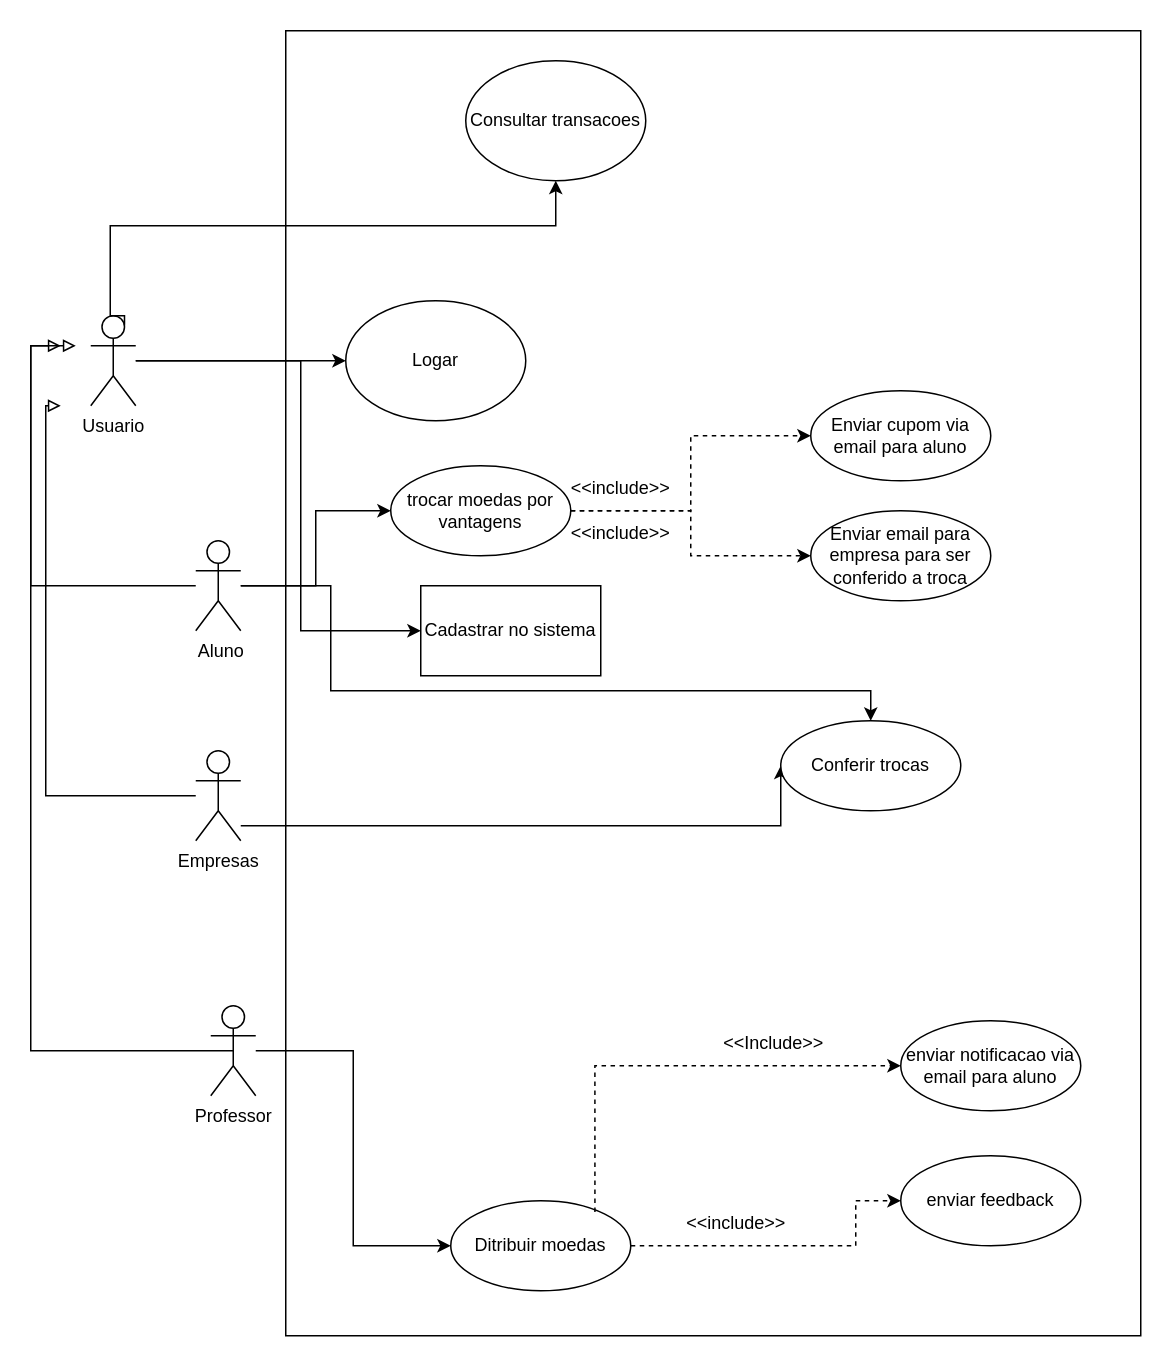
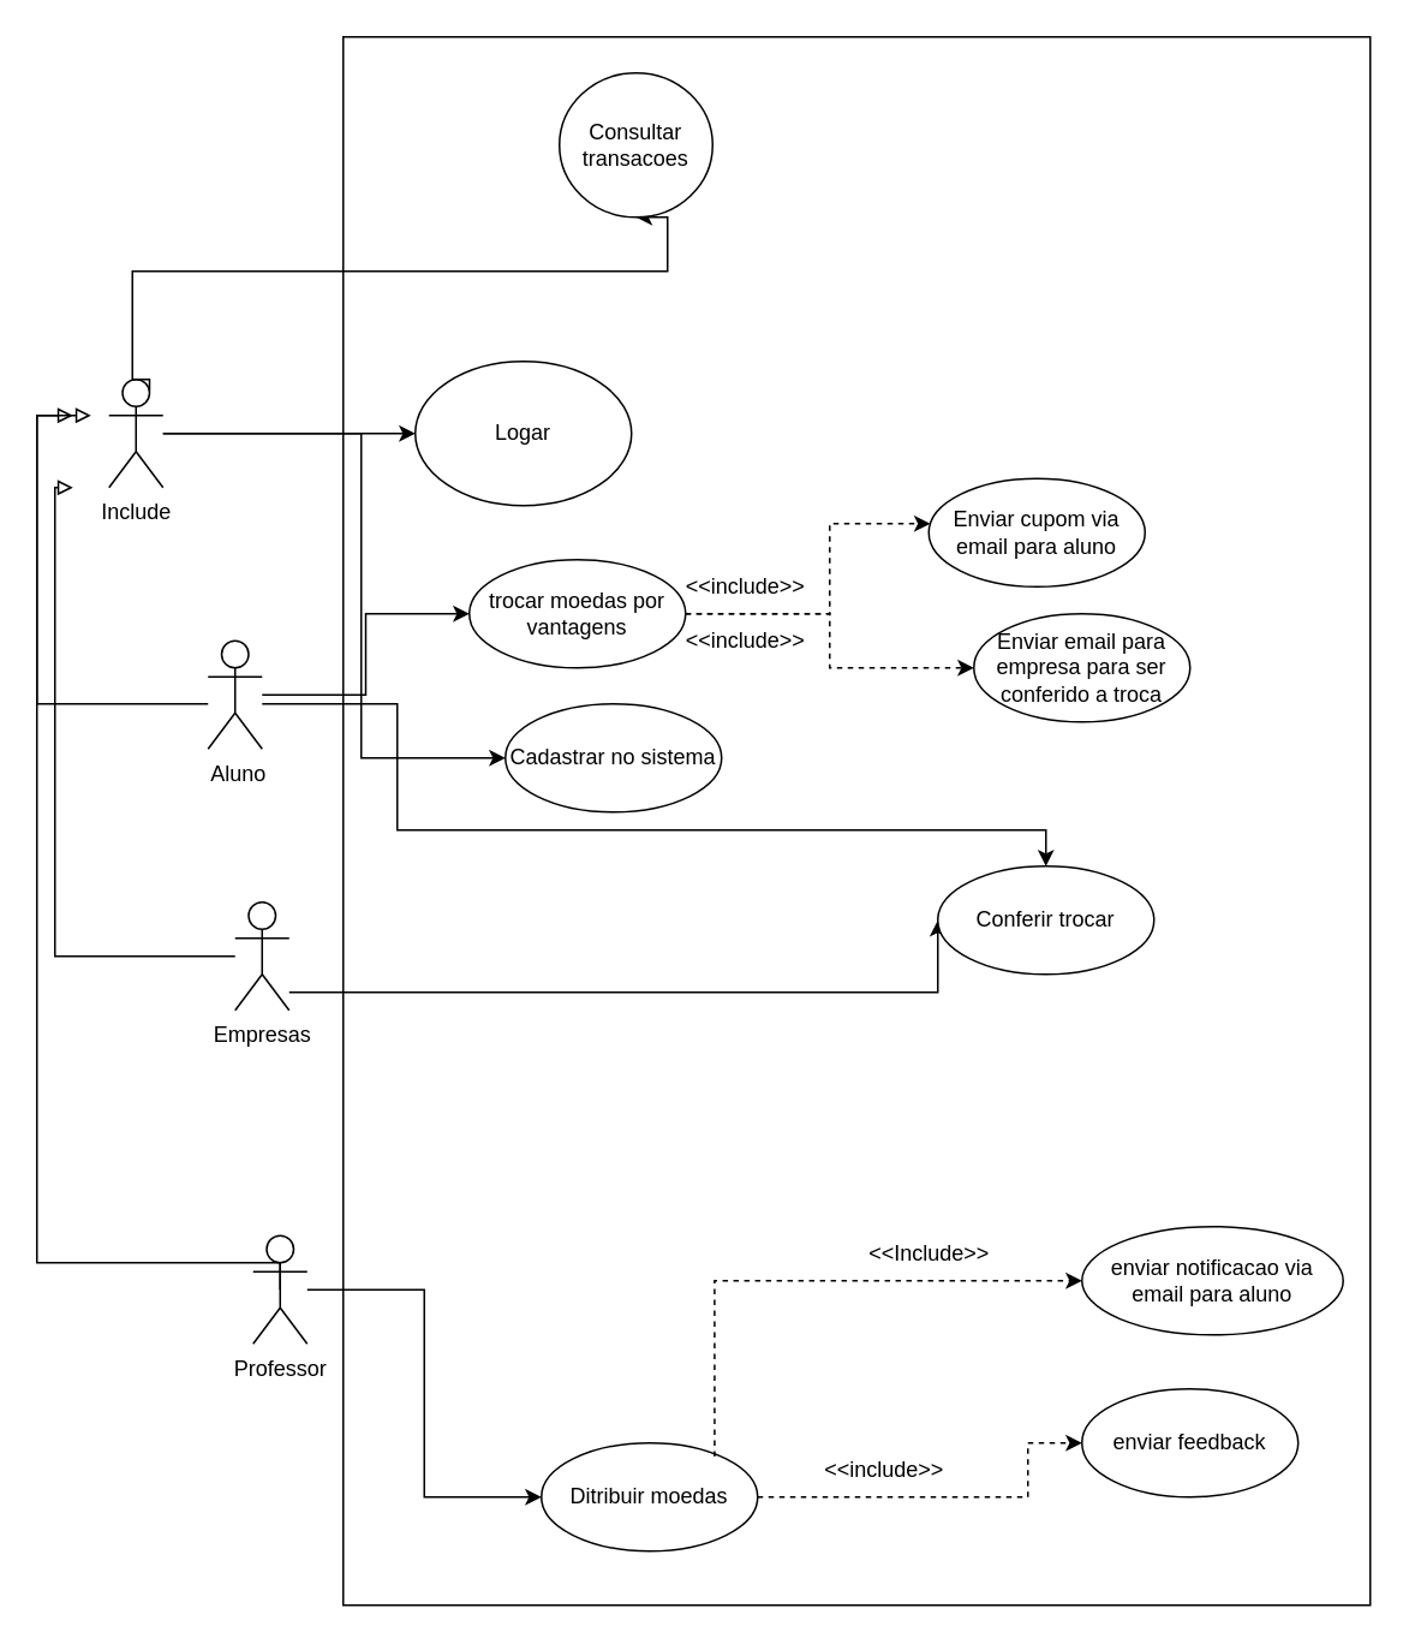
- <mxCell id="23" value="Consultar transacoes" style="ellipse;whiteSpace=wrap;html=1;" vertex="1" parent="1"><mxGeometry x="310" y="40" width="120" height="80" as="geometry" /></mxCell>
+ <mxCell id="23" value="Consultar transacoes" style="ellipse;whiteSpace=wrap;html=1;" vertex="1" parent="1"><mxGeometry x="310" y="40" width="85" height="80" as="geometry" /></mxCell>
- <mxCell id="5" value="Usuario" style="shape=umlActor;verticalLabelPosition=bottom;verticalAlign=top;html=1;outlineConnect=0;" vertex="1" parent="1"><mxGeometry x="60" y="210" width="30" height="60" as="geometry" /></mxCell>
+ <mxCell id="5" value="Include" style="shape=umlActor;verticalLabelPosition=bottom;verticalAlign=top;html=1;outlineConnect=0;" vertex="1" parent="1"><mxGeometry x="60" y="210" width="30" height="60" as="geometry" /></mxCell>
- <mxCell id="29" value="Enviar cupom via email para aluno" style="ellipse;whiteSpace=wrap;html=1;" vertex="1" parent="1"><mxGeometry x="540" y="260" width="120" height="60" as="geometry" /></mxCell>
+ <mxCell id="29" value="Enviar cupom via email para aluno" style="ellipse;whiteSpace=wrap;html=1;" vertex="1" parent="1"><mxGeometry x="515" y="265" width="120" height="60" as="geometry" /></mxCell>
- <mxCell id="9" value="&amp;nbsp;Aluno" style="shape=umlActor;verticalLabelPosition=bottom;verticalAlign=top;html=1;outlineConnect=0;" vertex="1" parent="1"><mxGeometry x="130" y="360" width="30" height="60" as="geometry" /></mxCell>
+ <mxCell id="9" value="&amp;nbsp;Aluno" style="shape=umlActor;verticalLabelPosition=bottom;verticalAlign=top;html=1;outlineConnect=0;" vertex="1" parent="1"><mxGeometry x="115" y="355" width="30" height="60" as="geometry" /></mxCell>
- <mxCell id="26" value="Cadastrar no sistema" style="whiteSpace=wrap;html=1;rounded=0;" vertex="1" parent="1"><mxGeometry x="280" y="390" width="120" height="60" as="geometry" /></mxCell>
+ <mxCell id="26" value="Cadastrar no sistema" style="ellipse;whiteSpace=wrap;html=1;" vertex="1" parent="1"><mxGeometry x="280" y="390" width="120" height="60" as="geometry" /></mxCell>
- <mxCell id="34" value="Conferir trocas" style="ellipse;whiteSpace=wrap;html=1;" vertex="1" parent="1"><mxGeometry x="520" y="480" width="120" height="60" as="geometry" /></mxCell>
+ <mxCell id="34" value="Conferir trocar" style="ellipse;whiteSpace=wrap;html=1;" vertex="1" parent="1"><mxGeometry x="520" y="480" width="120" height="60" as="geometry" /></mxCell>
- <mxCell id="16" value="Professor" style="shape=umlActor;verticalLabelPosition=bottom;verticalAlign=top;html=1;outlineConnect=0;" vertex="1" parent="1"><mxGeometry x="140" y="670" width="30" height="60" as="geometry" /></mxCell>
+ <mxCell id="16" value="Professor" style="shape=umlActor;verticalLabelPosition=bottom;verticalAlign=top;html=1;outlineConnect=0;" vertex="1" parent="1"><mxGeometry x="140" y="685" width="30" height="60" as="geometry" /></mxCell>
- <mxCell id="21" value="enviar notificacao via email para aluno" style="ellipse;whiteSpace=wrap;html=1;" vertex="1" parent="1"><mxGeometry x="600" y="680" width="120" height="60" as="geometry" /></mxCell>
+ <mxCell id="21" value="enviar notificacao via email para aluno" style="ellipse;whiteSpace=wrap;html=1;" vertex="1" parent="1"><mxGeometry x="600" y="680" width="145" height="60" as="geometry" /></mxCell>
